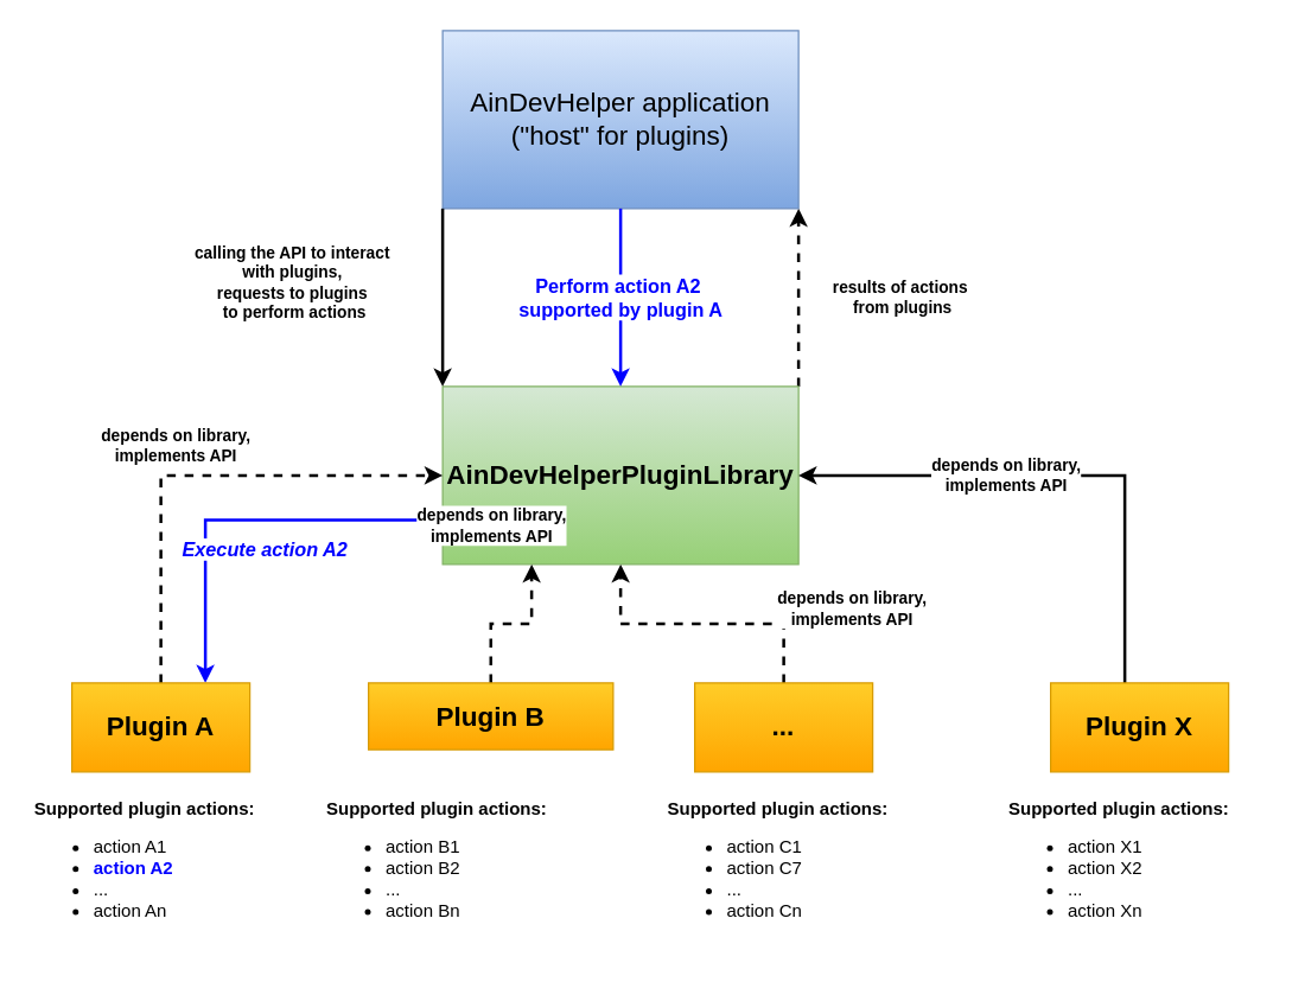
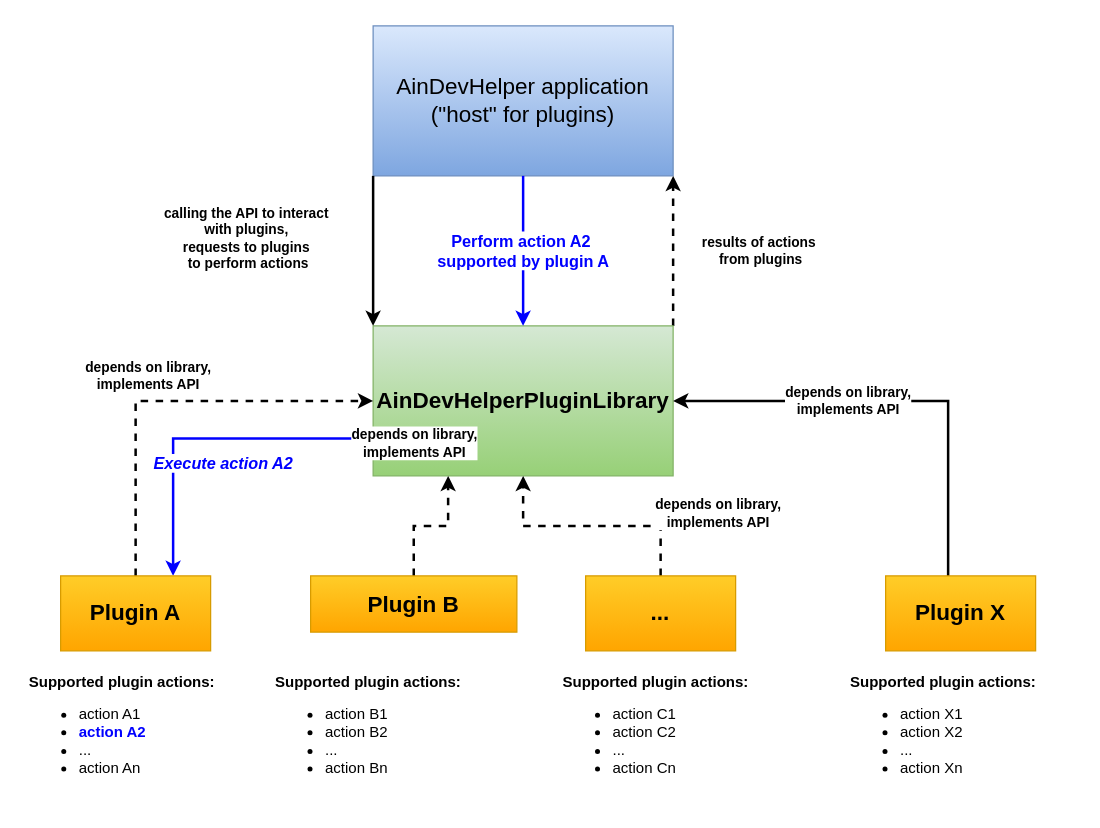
- <mxCell id="17" value="&lt;b&gt;Supported plugin actions:&lt;/b&gt;&lt;br&gt;&lt;ul&gt;&lt;li&gt;action C1&lt;/li&gt;&lt;li&gt;action C7&lt;/li&gt;&lt;li&gt;...&lt;/li&gt;&lt;li&gt;action Cn&lt;/li&gt;&lt;/ul&gt;" style="text;html=1;align=left;verticalAlign=middle;whiteSpace=wrap;rounded=0;" vertex="1" parent="1"><mxGeometry x="448" y="530" width="180" height="110" as="geometry" /></mxCell>
+ <mxCell id="17" value="&lt;b&gt;Supported plugin actions:&lt;/b&gt;&lt;br&gt;&lt;ul&gt;&lt;li&gt;action C1&lt;/li&gt;&lt;li&gt;action C2&lt;/li&gt;&lt;li&gt;...&lt;/li&gt;&lt;li&gt;action Cn&lt;/li&gt;&lt;/ul&gt;" style="text;html=1;align=left;verticalAlign=middle;whiteSpace=wrap;rounded=0;" vertex="1" parent="1"><mxGeometry x="448" y="530" width="180" height="110" as="geometry" /></mxCell>
